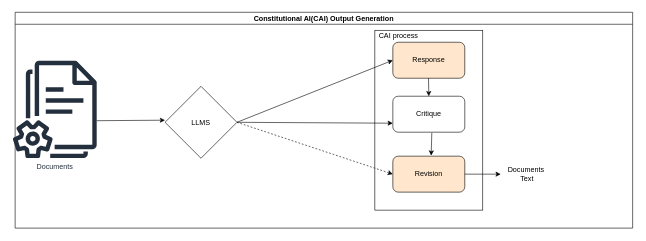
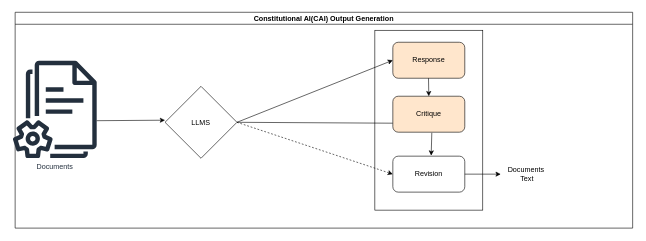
- <mxCell id="15" value="CAI process" style="text;html=1;strokeColor=none;fillColor=none;align=center;verticalAlign=middle;whiteSpace=wrap;rounded=0;" vertex="1" parent="2"><mxGeometry x="600" y="30" width="79" height="20" as="geometry" /></mxCell>
- <mxCell id="10" value="Critique" style="rounded=1;whiteSpace=wrap;html=1;" vertex="1" parent="2"><mxGeometry x="630" y="140" width="120" height="60" as="geometry" /></mxCell>
+ <mxCell id="10" value="Critique" style="rounded=1;whiteSpace=wrap;html=1;fillColor=#ffe6cc;" vertex="1" parent="2"><mxGeometry x="630" y="140" width="120" height="60" as="geometry" /></mxCell>
- <mxCell id="7" value="" style="endArrow=classic;html=1;rounded=0;exitX=1;exitY=0.5;exitDx=0;exitDy=0;entryX=0;entryY=0.75;entryDx=0;entryDy=0;" edge="1" parent="2" source="5" target="10"><mxGeometry width="50" height="50" relative="1" as="geometry"><mxPoint x="340" y="123" as="sourcePoint" /><mxPoint x="510" y="163.5" as="targetPoint" /></mxGeometry></mxCell>
+ <mxCell id="7" value="" style="endArrow=none;html=1;rounded=0;exitX=1;exitY=0.5;exitDx=0;exitDy=0;entryX=0;entryY=0.75;entryDx=0;entryDy=0;" edge="1" parent="2" source="5" target="10"><mxGeometry width="50" height="50" relative="1" as="geometry"><mxPoint x="340" y="123" as="sourcePoint" /><mxPoint x="510" y="163.5" as="targetPoint" /></mxGeometry></mxCell>
- <mxCell id="11" value="Revision" style="rounded=1;whiteSpace=wrap;html=1;fillColor=#ffe6cc;" vertex="1" parent="2"><mxGeometry x="630" y="240" width="120" height="60" as="geometry" /></mxCell>
+ <mxCell id="11" value="Revision" style="rounded=1;whiteSpace=wrap;html=1;" vertex="1" parent="2"><mxGeometry x="630" y="240" width="120" height="60" as="geometry" /></mxCell>
